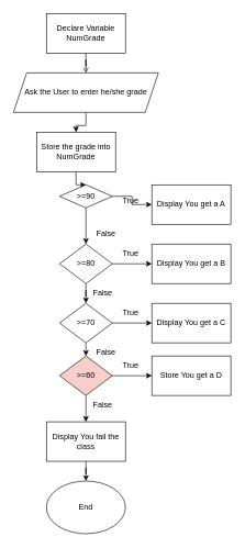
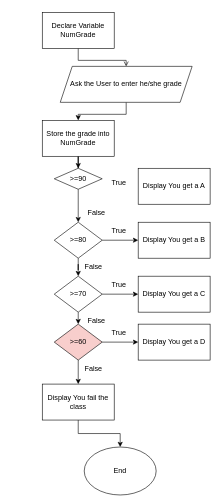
- <mxCell id="5" value="Ask the User to enter he/she grade" style="shape=parallelogram;perimeter=parallelogramPerimeter;whiteSpace=wrap;html=1;fixedSize=1;" vertex="1" parent="1"><mxGeometry x="20" y="110" width="220" height="60" as="geometry" /></mxCell>
+ <mxCell id="5" value="Ask the User to enter he/she grade" style="shape=parallelogram;perimeter=parallelogramPerimeter;whiteSpace=wrap;html=1;fixedSize=1;" vertex="1" parent="1"><mxGeometry x="100" y="110" width="220" height="60" as="geometry" /></mxCell>
- <mxCell id="7" value="Store the grade into NumGrade" style="rounded=0;whiteSpace=wrap;html=1;" vertex="1" parent="1"><mxGeometry x="55" y="200" width="120" height="60" as="geometry" /></mxCell>
+ <mxCell id="7" value="Store the grade into NumGrade" style="rounded=0;whiteSpace=wrap;html=1;" vertex="1" parent="1"><mxGeometry x="70" y="200" width="120" height="60" as="geometry" /></mxCell>
- <mxCell id="8" style="edgeStyle=orthogonalEdgeStyle;rounded=0;orthogonalLoop=1;jettySize=auto;html=1;exitX=1;exitY=0.5;exitDx=0;exitDy=0;" edge="1" parent="1" source="10" target="11"><mxGeometry relative="1" as="geometry" /></mxCell>
- <mxCell id="29" value="Store You get a D" style="rounded=0;whiteSpace=wrap;html=1;" vertex="1" parent="1"><mxGeometry x="230" y="540" width="120" height="60" as="geometry" /></mxCell>
+ <mxCell id="29" value="Display You get a D" style="rounded=0;whiteSpace=wrap;html=1;" vertex="1" parent="1"><mxGeometry x="230" y="540" width="120" height="60" as="geometry" /></mxCell>
- <mxCell id="34" value="End" style="ellipse;whiteSpace=wrap;html=1;" vertex="1" parent="1"><mxGeometry x="70" y="730" width="120" height="80" as="geometry" /></mxCell>
+ <mxCell id="34" value="End" style="ellipse;whiteSpace=wrap;html=1;" vertex="1" parent="1"><mxGeometry x="140" y="745" width="120" height="80" as="geometry" /></mxCell>
